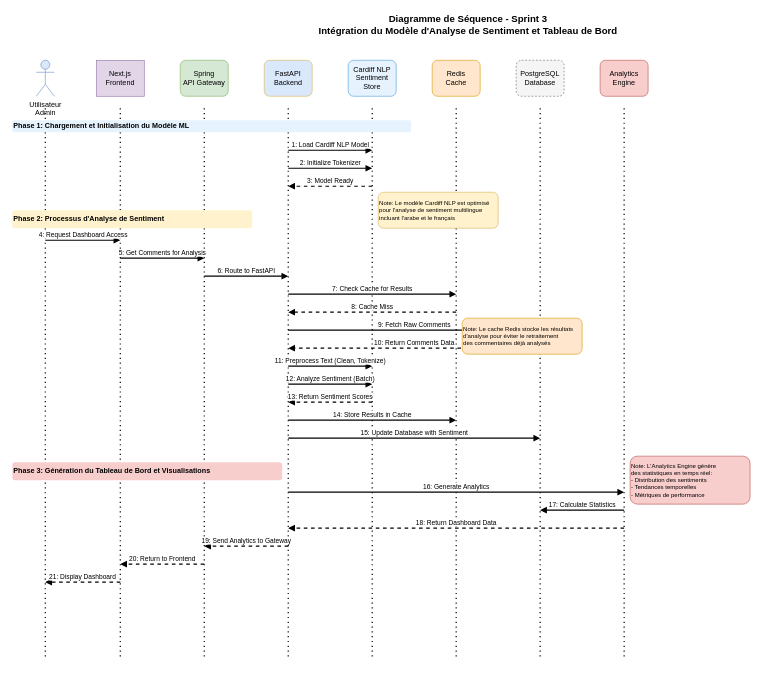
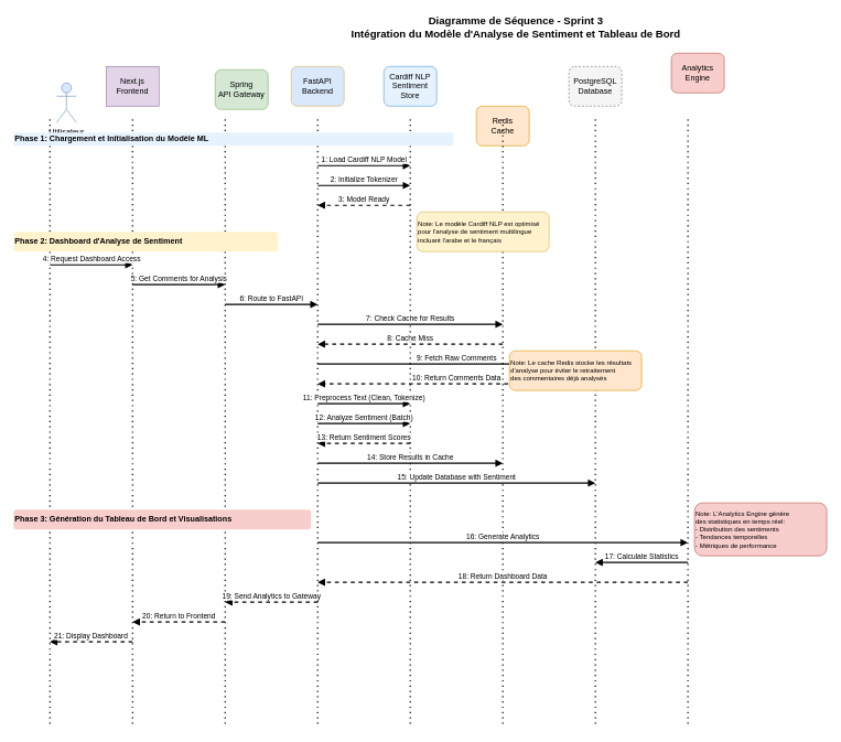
- <mxCell id="3" value="Utilisateur&#10;Admin" style="shape=umlActor;verticalLabelPosition=bottom;verticalAlign=top;html=1;outlineConnect=0;fillColor=#dae8fc;strokeColor=#6c8ebf;" vertex="1" parent="1"><mxGeometry x="60" y="100" width="30" height="60" as="geometry" /></mxCell>
+ <mxCell id="3" value="Utilisateur&#10;Admin" style="shape=umlActor;verticalLabelPosition=bottom;verticalAlign=top;html=1;outlineConnect=0;fillColor=#dae8fc;strokeColor=#6c8ebf;" vertex="1" parent="1"><mxGeometry x="85" y="125" width="30" height="60" as="geometry" /></mxCell>
- <mxCell id="5" value="Spring&#10;API Gateway" style="rounded=1;whiteSpace=wrap;html=1;fillColor=#d5e8d4;strokeColor=#82b366;" vertex="1" parent="1"><mxGeometry x="300" y="100" width="80" height="60" as="geometry" /></mxCell>
+ <mxCell id="5" value="Spring&#10;API Gateway" style="rounded=1;whiteSpace=wrap;html=1;fillColor=#d5e8d4;strokeColor=#82b366;" vertex="1" parent="1"><mxGeometry x="325" y="105" width="80" height="60" as="geometry" /></mxCell>
- <mxCell id="8" value="Redis&#10;Cache" style="rounded=1;whiteSpace=wrap;html=1;fillColor=#ffe6cc;strokeColor=#d79b00;" vertex="1" parent="1"><mxGeometry x="720" y="100" width="80" height="60" as="geometry" /></mxCell>
+ <mxCell id="8" value="Redis&#10;Cache" style="rounded=1;whiteSpace=wrap;html=1;fillColor=#ffe6cc;strokeColor=#d79b00;" vertex="1" parent="1"><mxGeometry x="720" y="160" width="80" height="60" as="geometry" /></mxCell>
- <mxCell id="10" value="Analytics&#10;Engine" style="rounded=1;whiteSpace=wrap;html=1;fillColor=#f8cecc;strokeColor=#b85450;" vertex="1" parent="1"><mxGeometry x="1000" y="100" width="80" height="60" as="geometry" /></mxCell>
+ <mxCell id="10" value="Analytics&#10;Engine" style="rounded=1;whiteSpace=wrap;html=1;fillColor=#f8cecc;strokeColor=#b85450;" vertex="1" parent="1"><mxGeometry x="1015" y="80" width="80" height="60" as="geometry" /></mxCell>
- <mxCell id="23" value="Phase 2: Processus d'Analyse de Sentiment" style="text;html=1;strokeColor=none;fillColor=#fff2cc;align=left;verticalAlign=middle;whiteSpace=wrap;rounded=1;fontStyle=1;fontSize=12;" vertex="1" parent="1"><mxGeometry x="20" y="350" width="400" height="30" as="geometry" /></mxCell>
+ <mxCell id="23" value="Phase 2: Dashboard d'Analyse de Sentiment" style="text;html=1;strokeColor=none;fillColor=#fff2cc;align=left;verticalAlign=middle;whiteSpace=wrap;rounded=1;fontStyle=1;fontSize=12;" vertex="1" parent="1"><mxGeometry x="20" y="350" width="400" height="30" as="geometry" /></mxCell>
